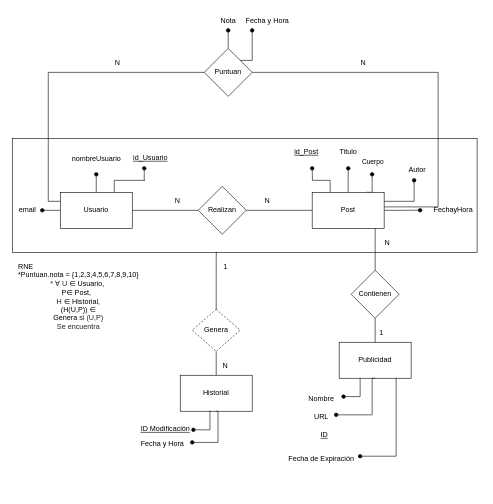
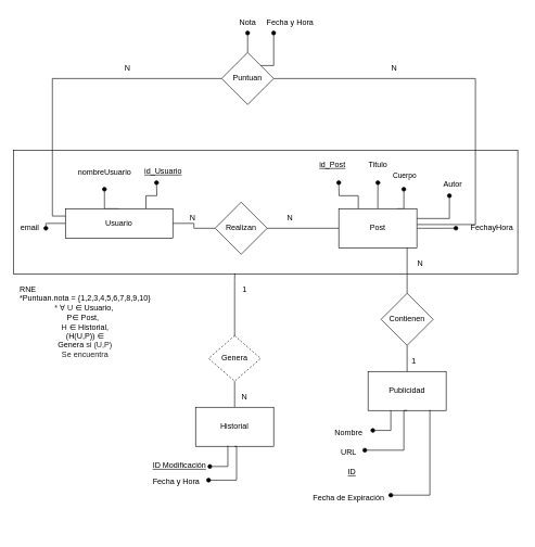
- <mxCell id="6" value="Usuario" style="rounded=0;whiteSpace=wrap;html=1;" vertex="1" parent="1"><mxGeometry x="100" y="320" width="120" height="60" as="geometry" /></mxCell>
+ <mxCell id="6" value="Usuario" style="rounded=0;whiteSpace=wrap;html=1;" vertex="1" parent="1"><mxGeometry x="100" y="320" width="165" height="45" as="geometry" /></mxCell>
